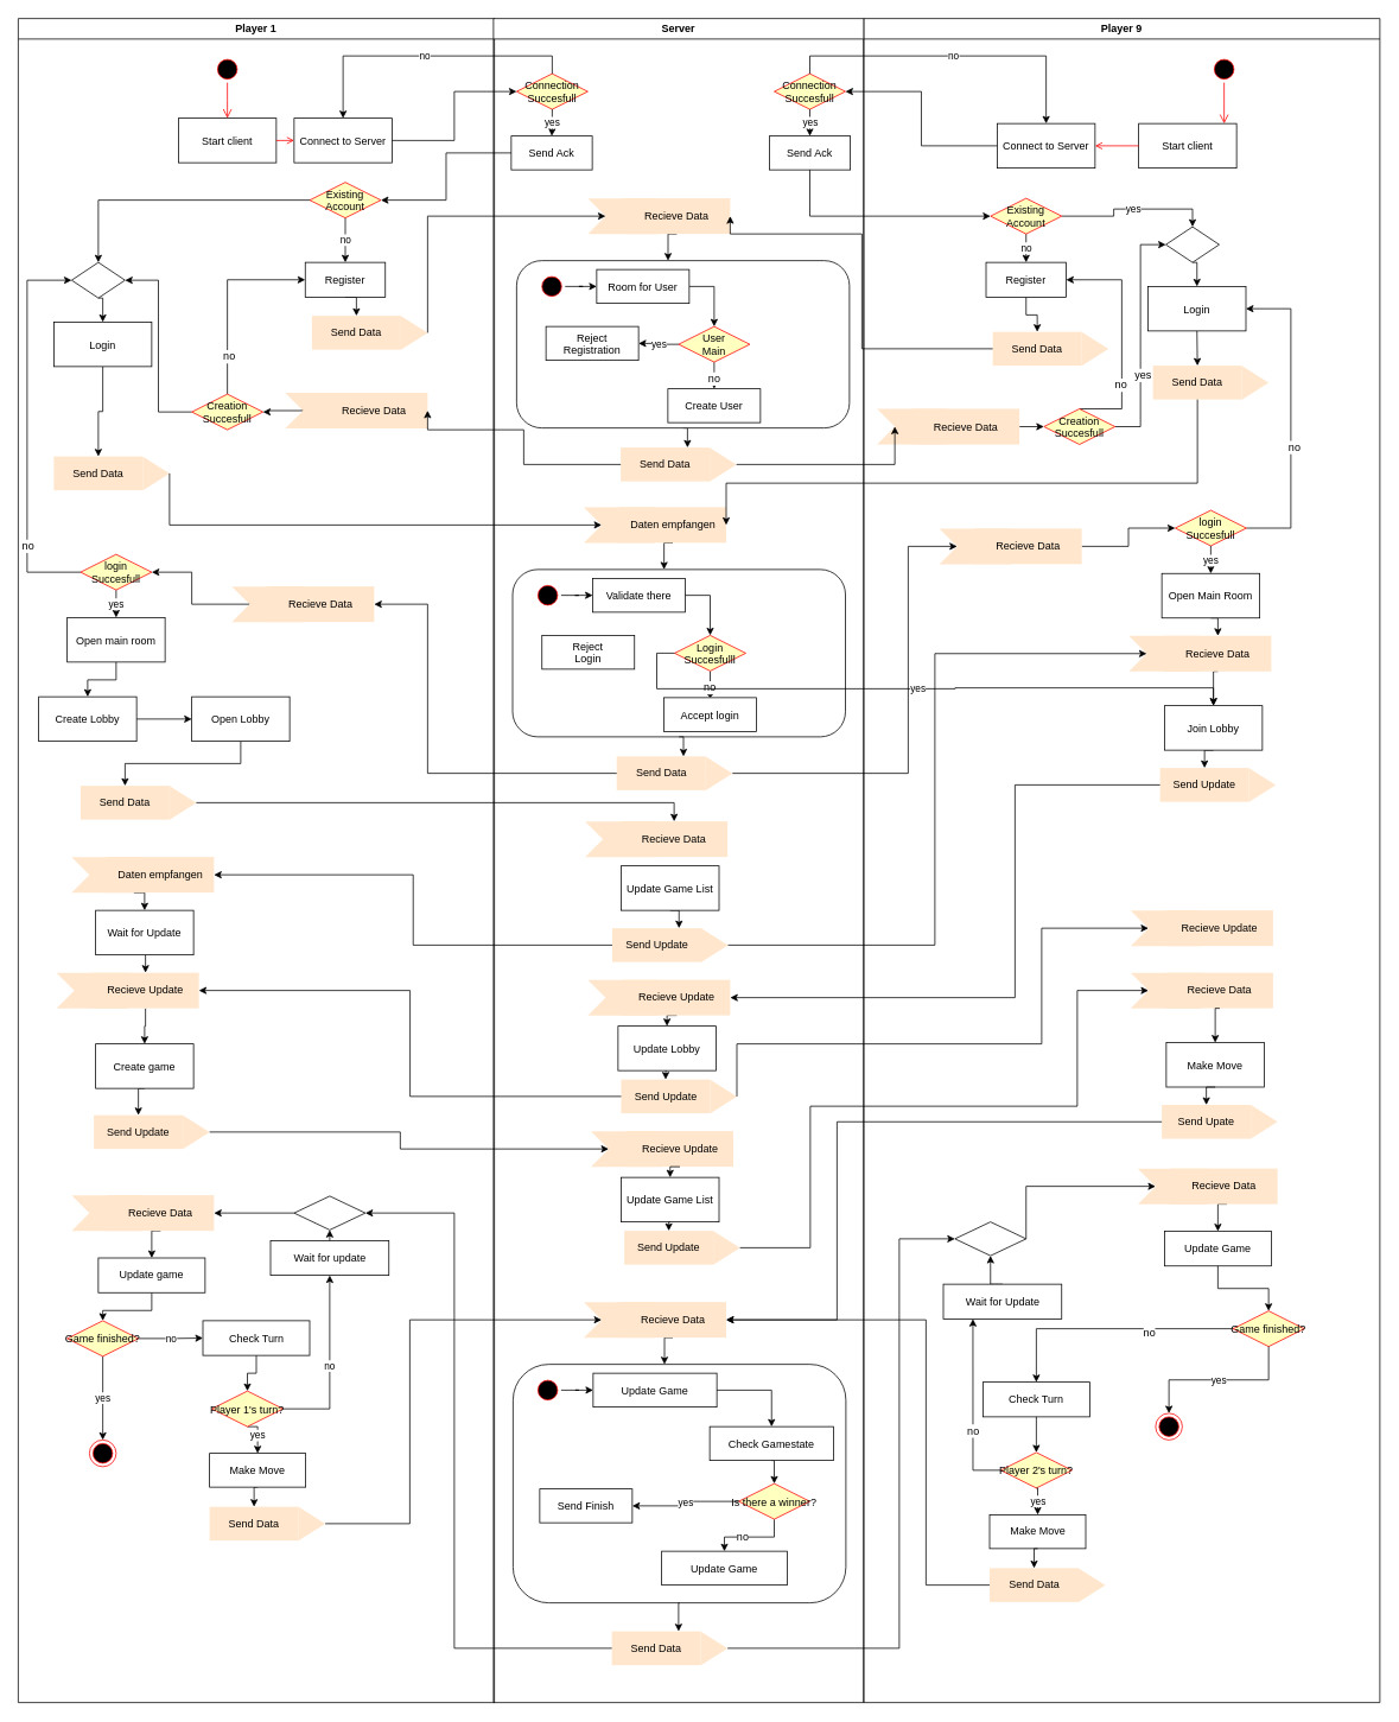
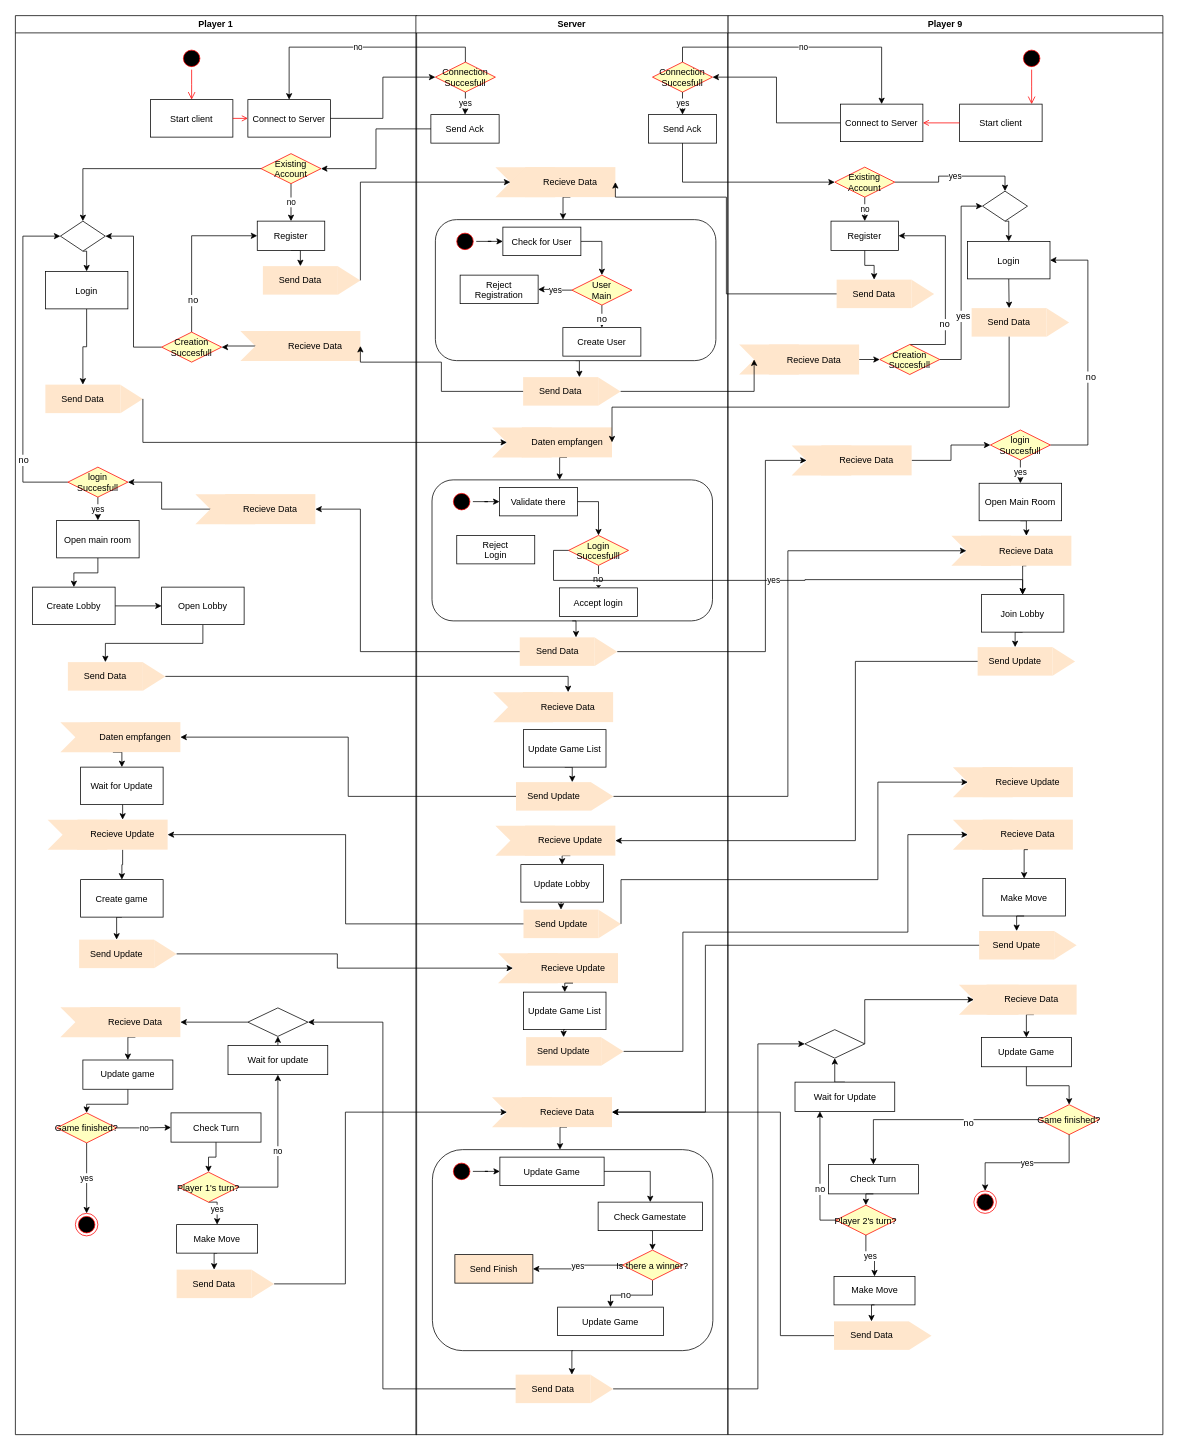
- <mxCell id="173" value="Room for User" style="" vertex="1" parent="164"><mxGeometry x="116" y="282" width="104" height="38" as="geometry" /></mxCell>
+ <mxCell id="173" value="Check for User" style="" vertex="1" parent="164"><mxGeometry x="116" y="282" width="104" height="38" as="geometry" /></mxCell>
- <mxCell id="157" value="Player 2's turn?" style="rhombus;fillColor=#ffffc0;strokeColor=#ff0000;" vertex="1" parent="82"><mxGeometry x="154" y="1611" width="80" height="40" as="geometry" /></mxCell>
+ <mxCell id="157" value="Player 2's turn?" style="rhombus;fillColor=#ffffc0;strokeColor=#ff0000;" vertex="1" parent="82"><mxGeometry x="144" y="1586" width="80" height="40" as="geometry" /></mxCell>
- <mxCell id="239" value="Send Finish" style="" vertex="1" parent="164"><mxGeometry x="52" y="1652" width="104" height="38" as="geometry" /></mxCell>
+ <mxCell id="239" value="Send Finish" style="fillColor=#ffe6cc;" vertex="1" parent="164"><mxGeometry x="52" y="1652" width="104" height="38" as="geometry" /></mxCell>
